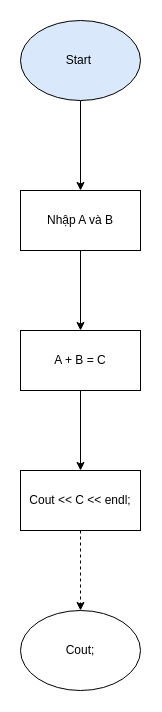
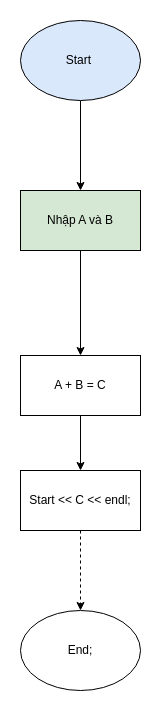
- <mxCell id="5" value="Nhập A và B" style="whiteSpace=wrap;html=1;" vertex="1" parent="1"><mxGeometry x="20" y="190" width="120" height="60" as="geometry" /></mxCell>
+ <mxCell id="5" value="Nhập A và B" style="whiteSpace=wrap;html=1;fillColor=#d5e8d4;" vertex="1" parent="1"><mxGeometry x="20" y="190" width="120" height="60" as="geometry" /></mxCell>
- <mxCell id="7" value="A + B = C" style="whiteSpace=wrap;html=1;" vertex="1" parent="1"><mxGeometry x="20" y="330" width="120" height="60" as="geometry" /></mxCell>
+ <mxCell id="7" value="A + B = C" style="whiteSpace=wrap;html=1;" vertex="1" parent="1"><mxGeometry x="20" y="355" width="120" height="60" as="geometry" /></mxCell>
- <mxCell id="9" value="Cout &amp;lt;&amp;lt; C &amp;lt;&amp;lt; endl;" style="whiteSpace=wrap;html=1;" vertex="1" parent="1"><mxGeometry x="20" y="470" width="120" height="60" as="geometry" /></mxCell>
+ <mxCell id="9" value="Start &amp;lt;&amp;lt; C &amp;lt;&amp;lt; endl;" style="whiteSpace=wrap;html=1;" vertex="1" parent="1"><mxGeometry x="20" y="470" width="120" height="60" as="geometry" /></mxCell>
- <mxCell id="10" value="Cout;" style="ellipse;whiteSpace=wrap;html=1;" vertex="1" parent="1"><mxGeometry x="20" y="610" width="120" height="80" as="geometry" /></mxCell>
+ <mxCell id="10" value="End;" style="ellipse;whiteSpace=wrap;html=1;" vertex="1" parent="1"><mxGeometry x="20" y="610" width="120" height="80" as="geometry" /></mxCell>
